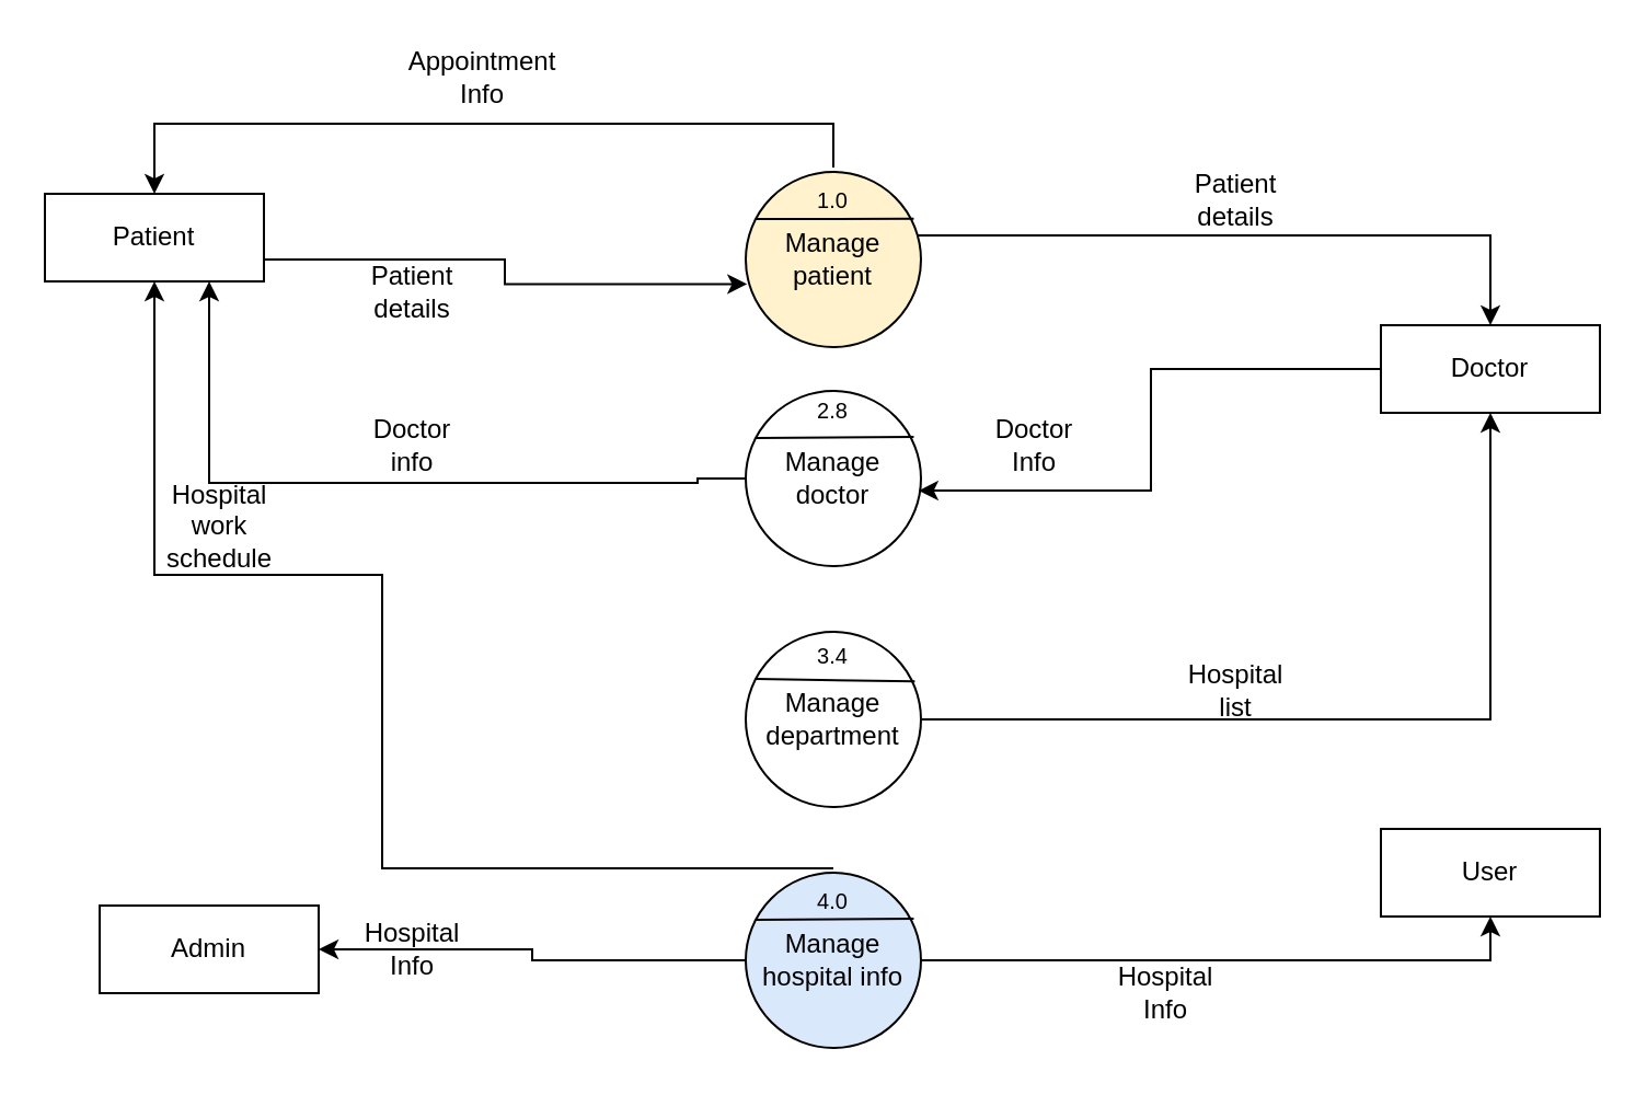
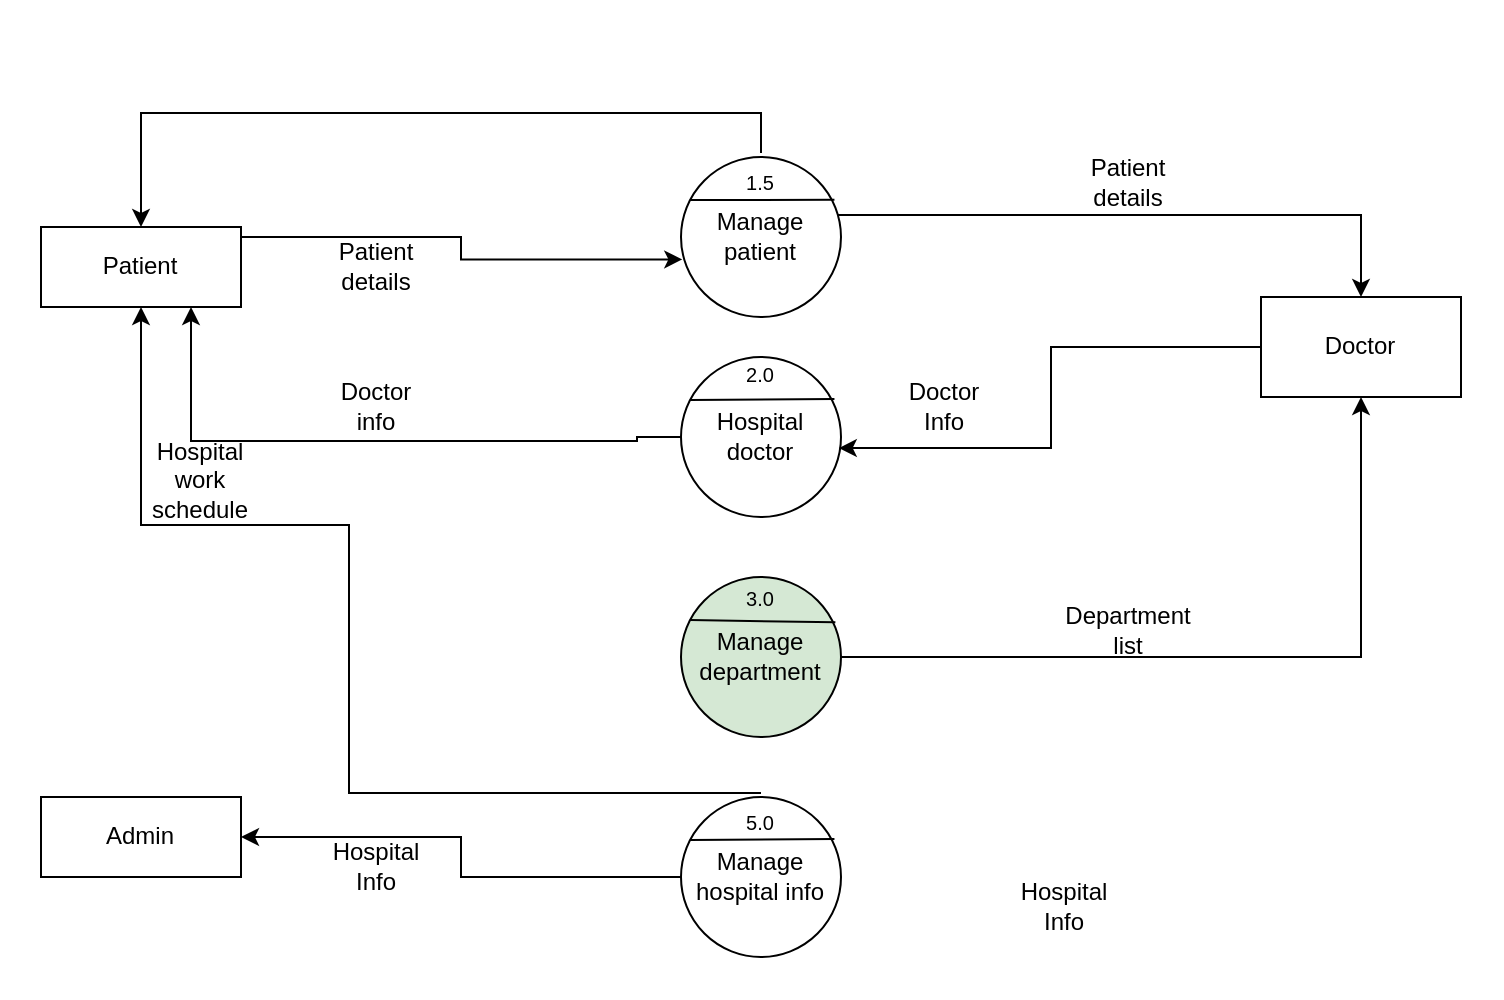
- <mxCell id="32" value="Appointment Info" style="text;html=1;align=center;verticalAlign=middle;whiteSpace=wrap;rounded=0;" vertex="1" parent="1"><mxGeometry x="190" y="20" width="60" height="30" as="geometry" /></mxCell>
- <mxCell id="22" value="&lt;font style=&quot;font-size: 10px;&quot;&gt;1.0&lt;/font&gt;" style="text;html=1;align=center;verticalAlign=middle;whiteSpace=wrap;rounded=0;" vertex="1" parent="1"><mxGeometry x="350" y="76" width="60" height="30" as="geometry" /></mxCell>
+ <mxCell id="22" value="&lt;font style=&quot;font-size: 10px;&quot;&gt;1.5&lt;/font&gt;" style="text;html=1;align=center;verticalAlign=middle;whiteSpace=wrap;rounded=0;" vertex="1" parent="1"><mxGeometry x="350" y="76" width="60" height="30" as="geometry" /></mxCell>
- <mxCell id="16" value="Patient" style="rounded=0;whiteSpace=wrap;html=1;" vertex="1" parent="1"><mxGeometry x="20" y="88" width="100" height="40" as="geometry" /></mxCell>
+ <mxCell id="16" value="Patient" style="rounded=0;whiteSpace=wrap;html=1;" vertex="1" parent="1"><mxGeometry x="20" y="113" width="100" height="40" as="geometry" /></mxCell>
- <mxCell id="5" value="Manage patient " style="ellipse;whiteSpace=wrap;html=1;aspect=fixed;fillColor=#fff2cc;" vertex="1" parent="1"><mxGeometry x="340" y="78" width="80" height="80" as="geometry" /></mxCell>
+ <mxCell id="5" value="Manage patient " style="ellipse;whiteSpace=wrap;html=1;aspect=fixed;" vertex="1" parent="1"><mxGeometry x="340" y="78" width="80" height="80" as="geometry" /></mxCell>
- <mxCell id="19" value="Doctor" style="rounded=0;whiteSpace=wrap;html=1;" vertex="1" parent="1"><mxGeometry x="630" y="148" width="100" height="40" as="geometry" /></mxCell>
+ <mxCell id="19" value="Doctor" style="rounded=0;whiteSpace=wrap;html=1;" vertex="1" parent="1"><mxGeometry x="630" y="148" width="100" height="50" as="geometry" /></mxCell>
- <mxCell id="20" value="&lt;font style=&quot;font-size: 10px;&quot;&gt;2.8&lt;/font&gt;" style="text;html=1;align=center;verticalAlign=middle;whiteSpace=wrap;rounded=0;" vertex="1" parent="1"><mxGeometry x="350" y="172" width="60" height="30" as="geometry" /></mxCell>
+ <mxCell id="20" value="&lt;font style=&quot;font-size: 10px;&quot;&gt;2.0&lt;/font&gt;" style="text;html=1;align=center;verticalAlign=middle;whiteSpace=wrap;rounded=0;" vertex="1" parent="1"><mxGeometry x="350" y="172" width="60" height="30" as="geometry" /></mxCell>
- <mxCell id="2" value="Manage doctor" style="ellipse;whiteSpace=wrap;html=1;aspect=fixed;" vertex="1" parent="1"><mxGeometry x="340" y="178" width="80" height="80" as="geometry" /></mxCell>
+ <mxCell id="2" value="Hospital doctor" style="ellipse;whiteSpace=wrap;html=1;aspect=fixed;" vertex="1" parent="1"><mxGeometry x="340" y="178" width="80" height="80" as="geometry" /></mxCell>
- <mxCell id="23" value="&lt;font style=&quot;font-size: 10px;&quot;&gt;3.4&lt;/font&gt;" style="text;html=1;align=center;verticalAlign=middle;whiteSpace=wrap;rounded=0;" vertex="1" parent="1"><mxGeometry x="350" y="284" width="60" height="30" as="geometry" /></mxCell>
+ <mxCell id="23" value="&lt;font style=&quot;font-size: 10px;&quot;&gt;3.0&lt;/font&gt;" style="text;html=1;align=center;verticalAlign=middle;whiteSpace=wrap;rounded=0;" vertex="1" parent="1"><mxGeometry x="350" y="284" width="60" height="30" as="geometry" /></mxCell>
- <mxCell id="28" value="Hospital list" style="text;html=1;align=center;verticalAlign=middle;whiteSpace=wrap;rounded=0;" vertex="1" parent="1"><mxGeometry x="534" y="300" width="60" height="30" as="geometry" /></mxCell>
+ <mxCell id="28" value="Department list" style="text;html=1;align=center;verticalAlign=middle;whiteSpace=wrap;rounded=0;" vertex="1" parent="1"><mxGeometry x="534" y="300" width="60" height="30" as="geometry" /></mxCell>
- <mxCell id="10" value="Manage department" style="ellipse;whiteSpace=wrap;html=1;aspect=fixed;" vertex="1" parent="1"><mxGeometry x="340" y="288" width="80" height="80" as="geometry" /></mxCell>
+ <mxCell id="10" value="Manage department" style="ellipse;whiteSpace=wrap;html=1;aspect=fixed;fillColor=#d5e8d4;" vertex="1" parent="1"><mxGeometry x="340" y="288" width="80" height="80" as="geometry" /></mxCell>
- <mxCell id="18" value="User" style="rounded=0;whiteSpace=wrap;html=1;" vertex="1" parent="1"><mxGeometry x="630" y="378" width="100" height="40" as="geometry" /></mxCell>
- <mxCell id="24" value="&lt;font style=&quot;font-size: 10px;&quot;&gt;4.0&lt;/font&gt;" style="text;html=1;align=center;verticalAlign=middle;whiteSpace=wrap;rounded=0;" vertex="1" parent="1"><mxGeometry x="350" y="396" width="60" height="30" as="geometry" /></mxCell>
+ <mxCell id="24" value="&lt;font style=&quot;font-size: 10px;&quot;&gt;5.0&lt;/font&gt;" style="text;html=1;align=center;verticalAlign=middle;whiteSpace=wrap;rounded=0;" vertex="1" parent="1"><mxGeometry x="350" y="396" width="60" height="30" as="geometry" /></mxCell>
- <mxCell id="17" value="Admin" style="rounded=0;whiteSpace=wrap;html=1;" vertex="1" parent="1"><mxGeometry x="45" y="413" width="100" height="40" as="geometry" /></mxCell>
+ <mxCell id="17" value="Admin" style="rounded=0;whiteSpace=wrap;html=1;" vertex="1" parent="1"><mxGeometry x="20" y="398" width="100" height="40" as="geometry" /></mxCell>
- <mxCell id="14" value="Manage hospital info" style="ellipse;whiteSpace=wrap;html=1;aspect=fixed;fillColor=#dae8fc;" vertex="1" parent="1"><mxGeometry x="340" y="398" width="80" height="80" as="geometry" /></mxCell>
+ <mxCell id="14" value="Manage hospital info" style="ellipse;whiteSpace=wrap;html=1;aspect=fixed;" vertex="1" parent="1"><mxGeometry x="340" y="398" width="80" height="80" as="geometry" /></mxCell>
- <mxCell id="12" style="edgeStyle=orthogonalEdgeStyle;rounded=0;orthogonalLoop=1;jettySize=auto;html=1;entryX=0.5;entryY=1;entryDx=0;entryDy=0;" edge="1" parent="1" source="14" target="18"><mxGeometry relative="1" as="geometry" /></mxCell>
